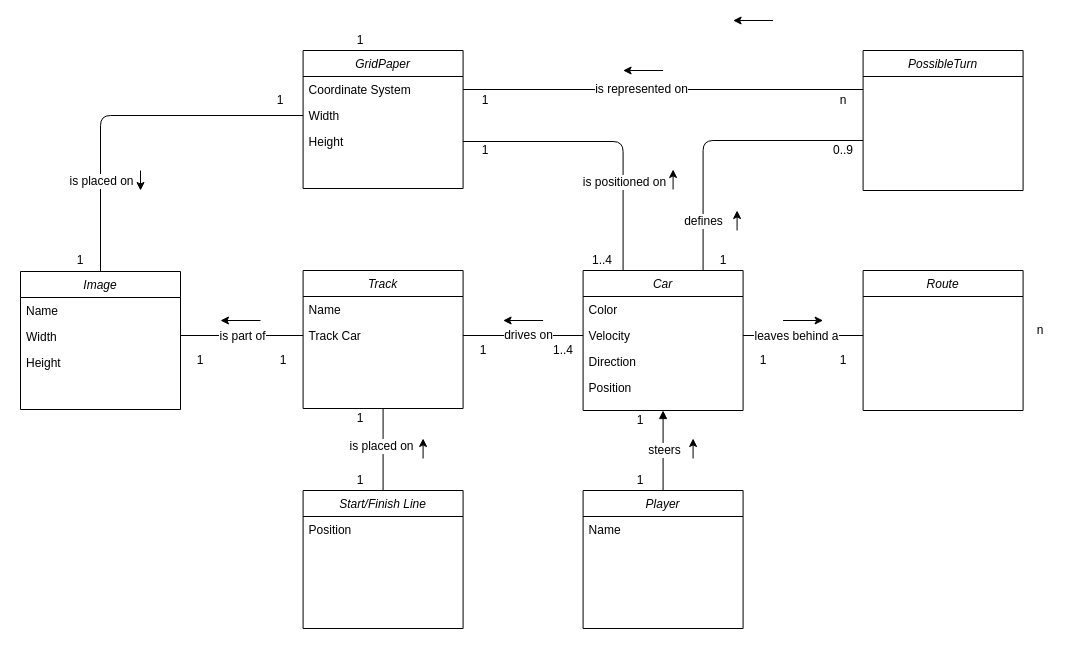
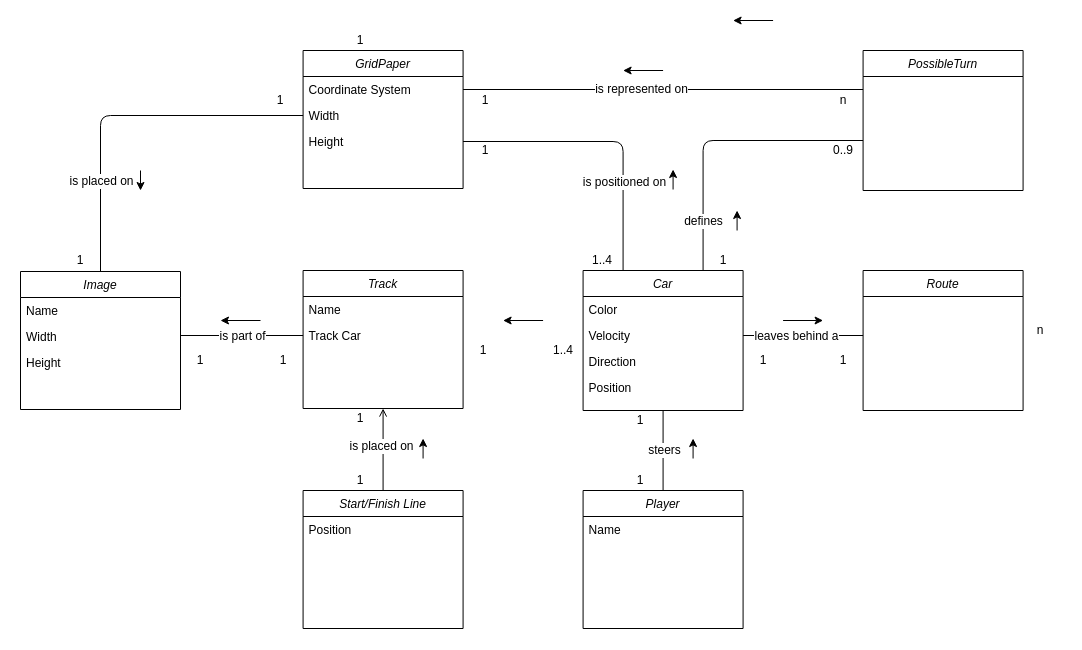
- <mxCell id="26" value="" style="endArrow=none;html=1;entryX=0;entryY=0.5;entryDx=0;entryDy=0;exitX=1;exitY=0.5;exitDx=0;exitDy=0;" parent="1" source="18" target="6" edge="1"><mxGeometry width="50" height="50" relative="1" as="geometry"><mxPoint x="562.59" y="440" as="sourcePoint" /><mxPoint x="612.59" y="390" as="targetPoint" /></mxGeometry></mxCell>
- <mxCell id="27" value="drives on" style="text;html=1;align=center;verticalAlign=middle;resizable=0;points=[];labelBackgroundColor=#ffffff;" parent="26" vertex="1" connectable="0"><mxGeometry x="0.075" y="1" relative="1" as="geometry"><mxPoint as="offset" /></mxGeometry></mxCell>
- <mxCell id="23" value="" style="endArrow=none;html=1;entryX=0.5;entryY=1;entryDx=0;entryDy=0;exitX=0.5;exitY=0;exitDx=0;exitDy=0;" parent="1" source="9" target="16" edge="1"><mxGeometry width="50" height="50" relative="1" as="geometry"><mxPoint x="242.59" y="480" as="sourcePoint" /><mxPoint x="292.59" y="430" as="targetPoint" /></mxGeometry></mxCell>
+ <mxCell id="23" value="" style="endArrow=open;html=1;entryX=0.5;entryY=1;entryDx=0;entryDy=0;exitX=0.5;exitY=0;exitDx=0;exitDy=0;" parent="1" source="9" target="16" edge="1"><mxGeometry width="50" height="50" relative="1" as="geometry"><mxPoint x="242.59" y="480" as="sourcePoint" /><mxPoint x="292.59" y="430" as="targetPoint" /></mxGeometry></mxCell>
- <mxCell id="29" value="" style="endArrow=block;html=1;entryX=0.5;entryY=1;entryDx=0;entryDy=0;exitX=0.5;exitY=0;exitDx=0;exitDy=0;" parent="1" source="19" target="4" edge="1"><mxGeometry width="50" height="50" relative="1" as="geometry"><mxPoint x="502.59" y="490" as="sourcePoint" /><mxPoint x="552.59" y="440" as="targetPoint" /></mxGeometry></mxCell>
+ <mxCell id="29" value="" style="endArrow=none;html=1;entryX=0.5;entryY=1;entryDx=0;entryDy=0;exitX=0.5;exitY=0;exitDx=0;exitDy=0;" parent="1" source="19" target="4" edge="1"><mxGeometry width="50" height="50" relative="1" as="geometry"><mxPoint x="502.59" y="490" as="sourcePoint" /><mxPoint x="552.59" y="440" as="targetPoint" /></mxGeometry></mxCell>
